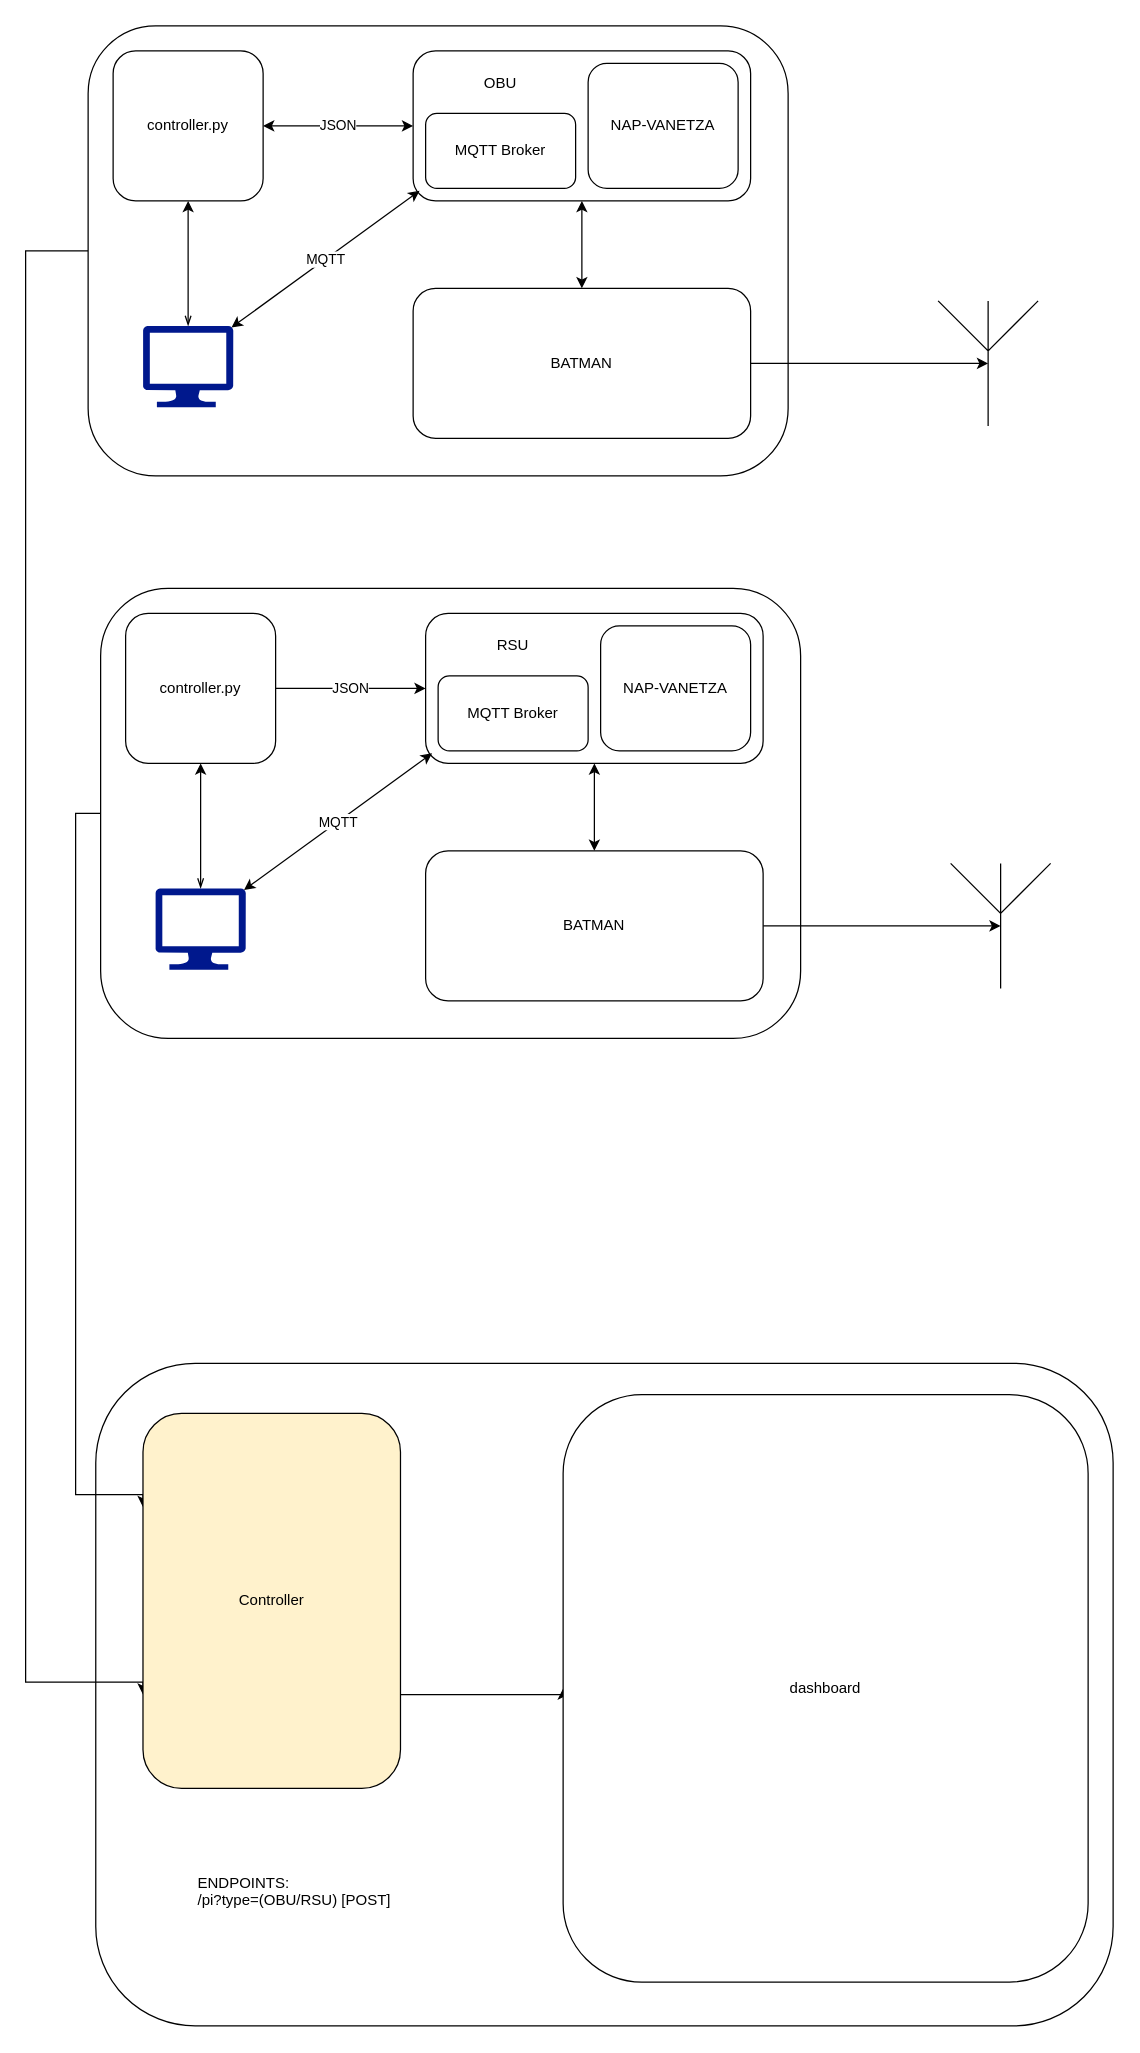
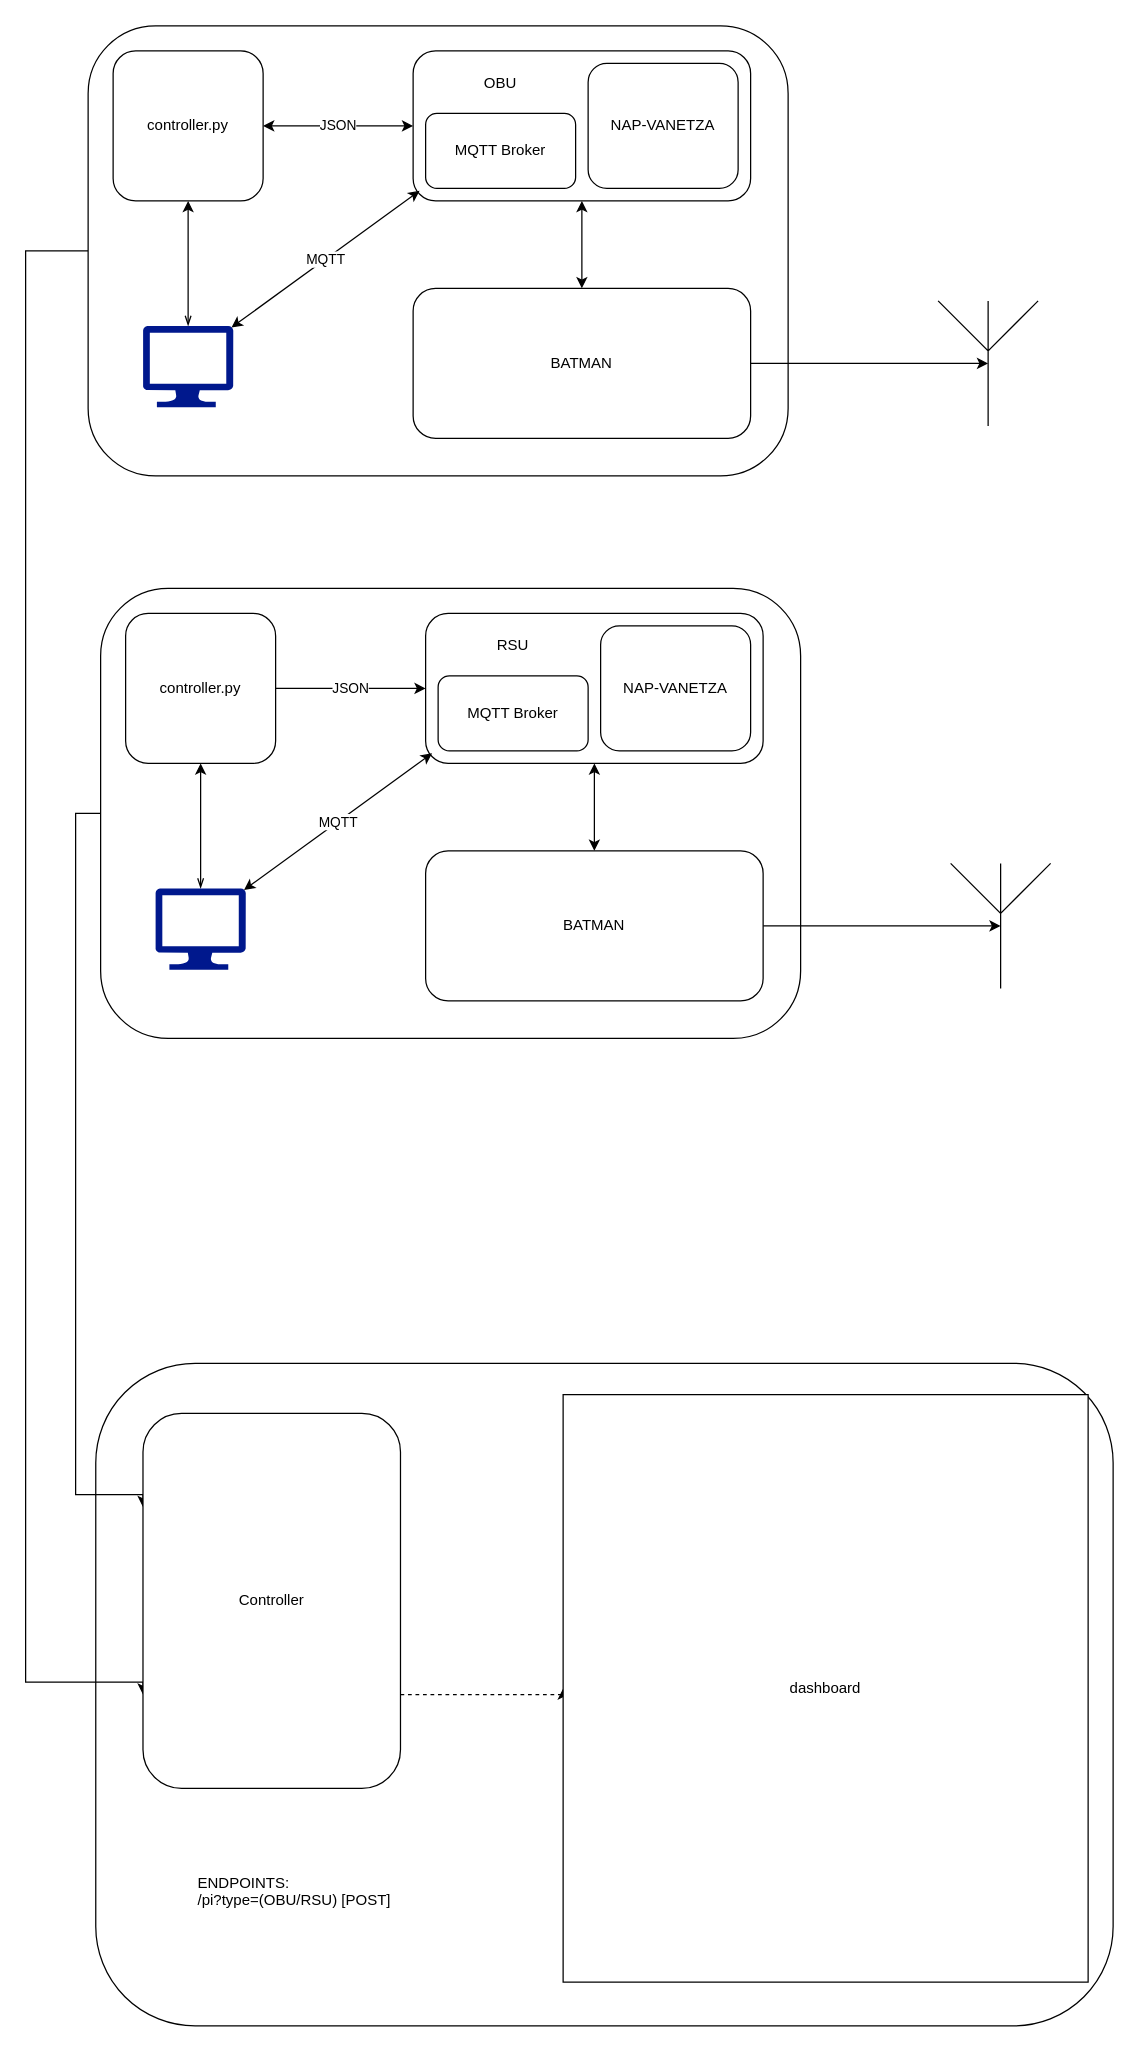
- <mxCell id="36" value="Controller" style="rounded=1;whiteSpace=wrap;html=1;fillColor=#fff2cc;" vertex="1" parent="1"><mxGeometry x="113.89" y="1130" width="206" height="300" as="geometry" /></mxCell>
+ <mxCell id="36" value="Controller" style="rounded=1;whiteSpace=wrap;html=1;" vertex="1" parent="1"><mxGeometry x="113.89" y="1130" width="206" height="300" as="geometry" /></mxCell>
- <mxCell id="37" value="dashboard" style="rounded=1;whiteSpace=wrap;html=1;" vertex="1" parent="1"><mxGeometry x="450" y="1115" width="420" height="470" as="geometry" /></mxCell>
+ <mxCell id="37" value="dashboard" style="whiteSpace=wrap;html=1;rounded=0;" vertex="1" parent="1"><mxGeometry x="450" y="1115" width="420" height="470" as="geometry" /></mxCell>
- <mxCell id="35" style="edgeStyle=orthogonalEdgeStyle;rounded=0;orthogonalLoop=1;jettySize=auto;html=1;exitX=1;exitY=0.75;exitDx=0;exitDy=0;entryX=0;entryY=0.5;entryDx=0;entryDy=0;" edge="1" parent="1" source="36" target="37"><mxGeometry relative="1" as="geometry"><Array as="points"><mxPoint x="450" y="1355" /></Array></mxGeometry></mxCell>
+ <mxCell id="35" style="edgeStyle=orthogonalEdgeStyle;rounded=0;orthogonalLoop=1;jettySize=auto;html=1;exitX=1;exitY=0.75;exitDx=0;exitDy=0;entryX=0;entryY=0.5;entryDx=0;entryDy=0;dashed=1;" edge="1" parent="1" source="36" target="37"><mxGeometry relative="1" as="geometry"><Array as="points"><mxPoint x="450" y="1355" /></Array></mxGeometry></mxCell>
